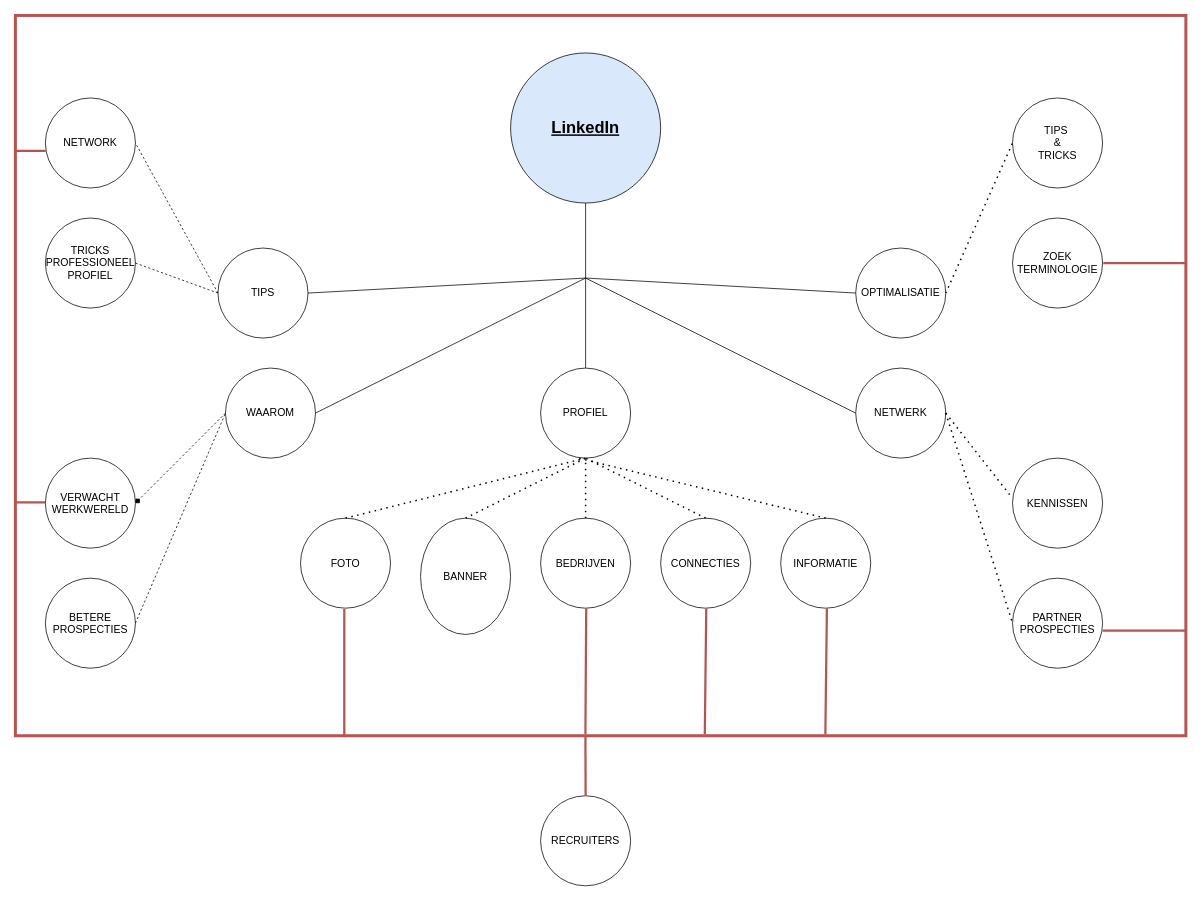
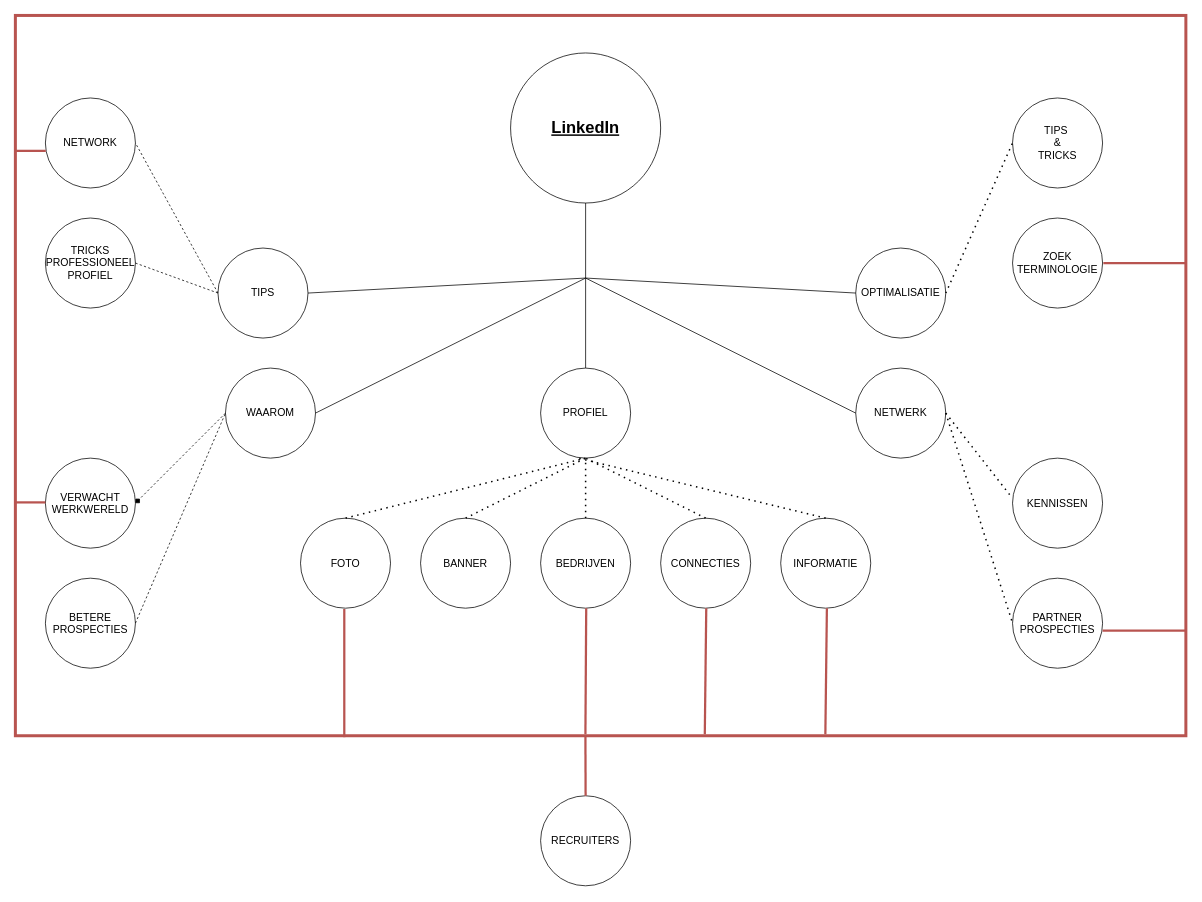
- <mxCell id="2" value="LinkedIn" style="ellipse;whiteSpace=wrap;html=1;aspect=fixed;fontSize=22;fontStyle=5;fillColor=#dae8fc;" parent="1" vertex="1"><mxGeometry x="680" y="70" width="200" height="200" as="geometry" /></mxCell>
+ <mxCell id="2" value="LinkedIn" style="ellipse;whiteSpace=wrap;html=1;aspect=fixed;fontSize=22;fontStyle=5" parent="1" vertex="1"><mxGeometry x="680" y="70" width="200" height="200" as="geometry" /></mxCell>
- <mxCell id="23" value="BANNER" style="ellipse;whiteSpace=wrap;html=1;aspect=fixed;fontSize=14;" vertex="1" parent="1"><mxGeometry x="560" y="690" width="120" height="155" as="geometry" /></mxCell>
+ <mxCell id="23" value="BANNER" style="ellipse;whiteSpace=wrap;html=1;aspect=fixed;fontSize=14;" vertex="1" parent="1"><mxGeometry x="560" y="690" width="120" height="120" as="geometry" /></mxCell>
